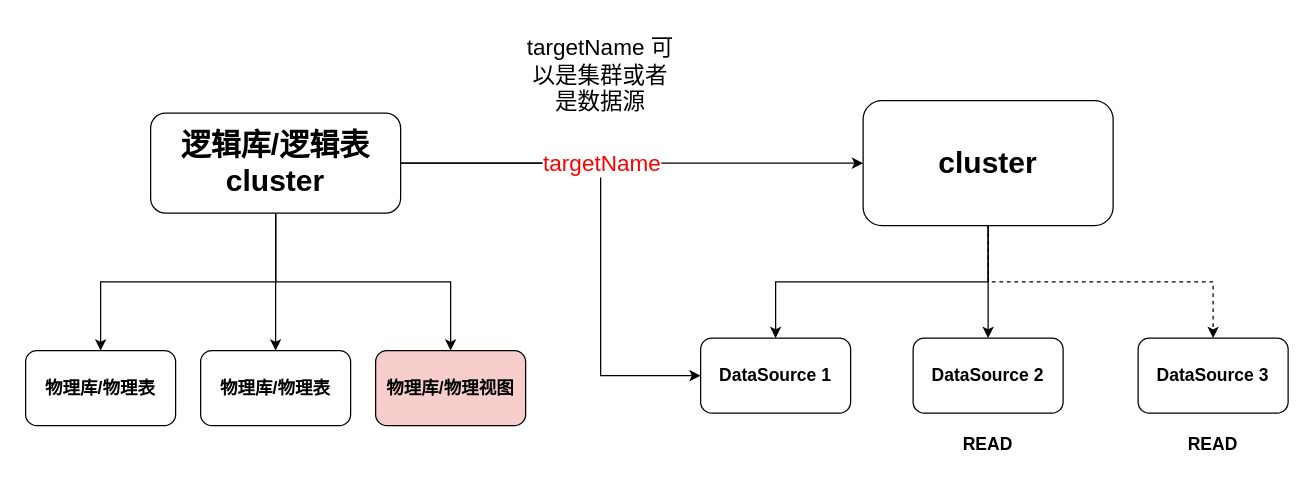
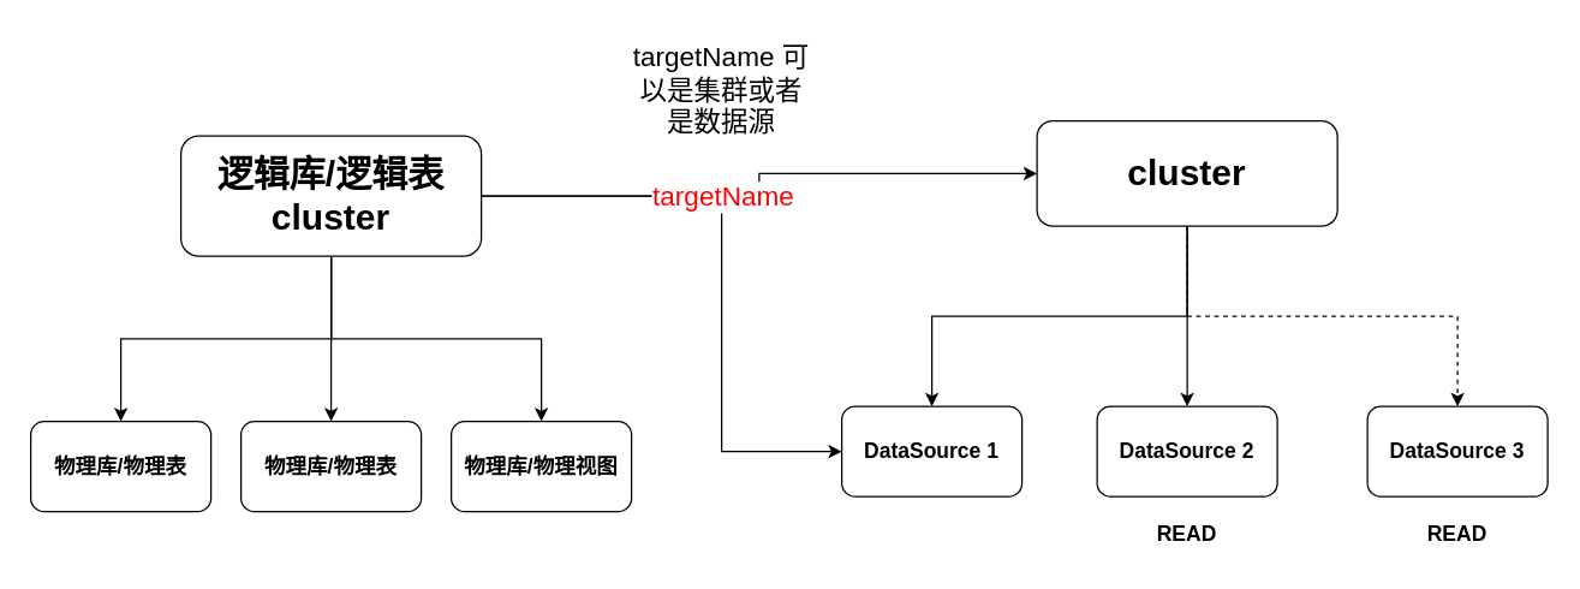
- <mxCell id="8" value="&lt;font style=&quot;font-size: 24px;&quot;&gt;&lt;b style=&quot;&quot;&gt;cluster&lt;/b&gt;&lt;/font&gt;" style="rounded=1;whiteSpace=wrap;html=1;" vertex="1" parent="1"><mxGeometry x="690" y="80" width="200" height="100" as="geometry" /></mxCell>
+ <mxCell id="8" value="&lt;font style=&quot;font-size: 24px;&quot;&gt;&lt;b style=&quot;&quot;&gt;cluster&lt;/b&gt;&lt;/font&gt;" style="rounded=1;whiteSpace=wrap;html=1;" vertex="1" parent="1"><mxGeometry x="690" y="80" width="200" height="70" as="geometry" /></mxCell>
- <mxCell id="19" value="&lt;span style=&quot;font-size: 14px;&quot;&gt;&lt;b&gt;物理库/物理视图&lt;/b&gt;&lt;/span&gt;" style="rounded=1;whiteSpace=wrap;html=1;fillColor=#f8cecc;" vertex="1" parent="1"><mxGeometry x="300" y="280" width="120" height="60" as="geometry" /></mxCell>
+ <mxCell id="19" value="&lt;span style=&quot;font-size: 14px;&quot;&gt;&lt;b&gt;物理库/物理视图&lt;/b&gt;&lt;/span&gt;" style="rounded=1;whiteSpace=wrap;html=1;" vertex="1" parent="1"><mxGeometry x="300" y="280" width="120" height="60" as="geometry" /></mxCell>
